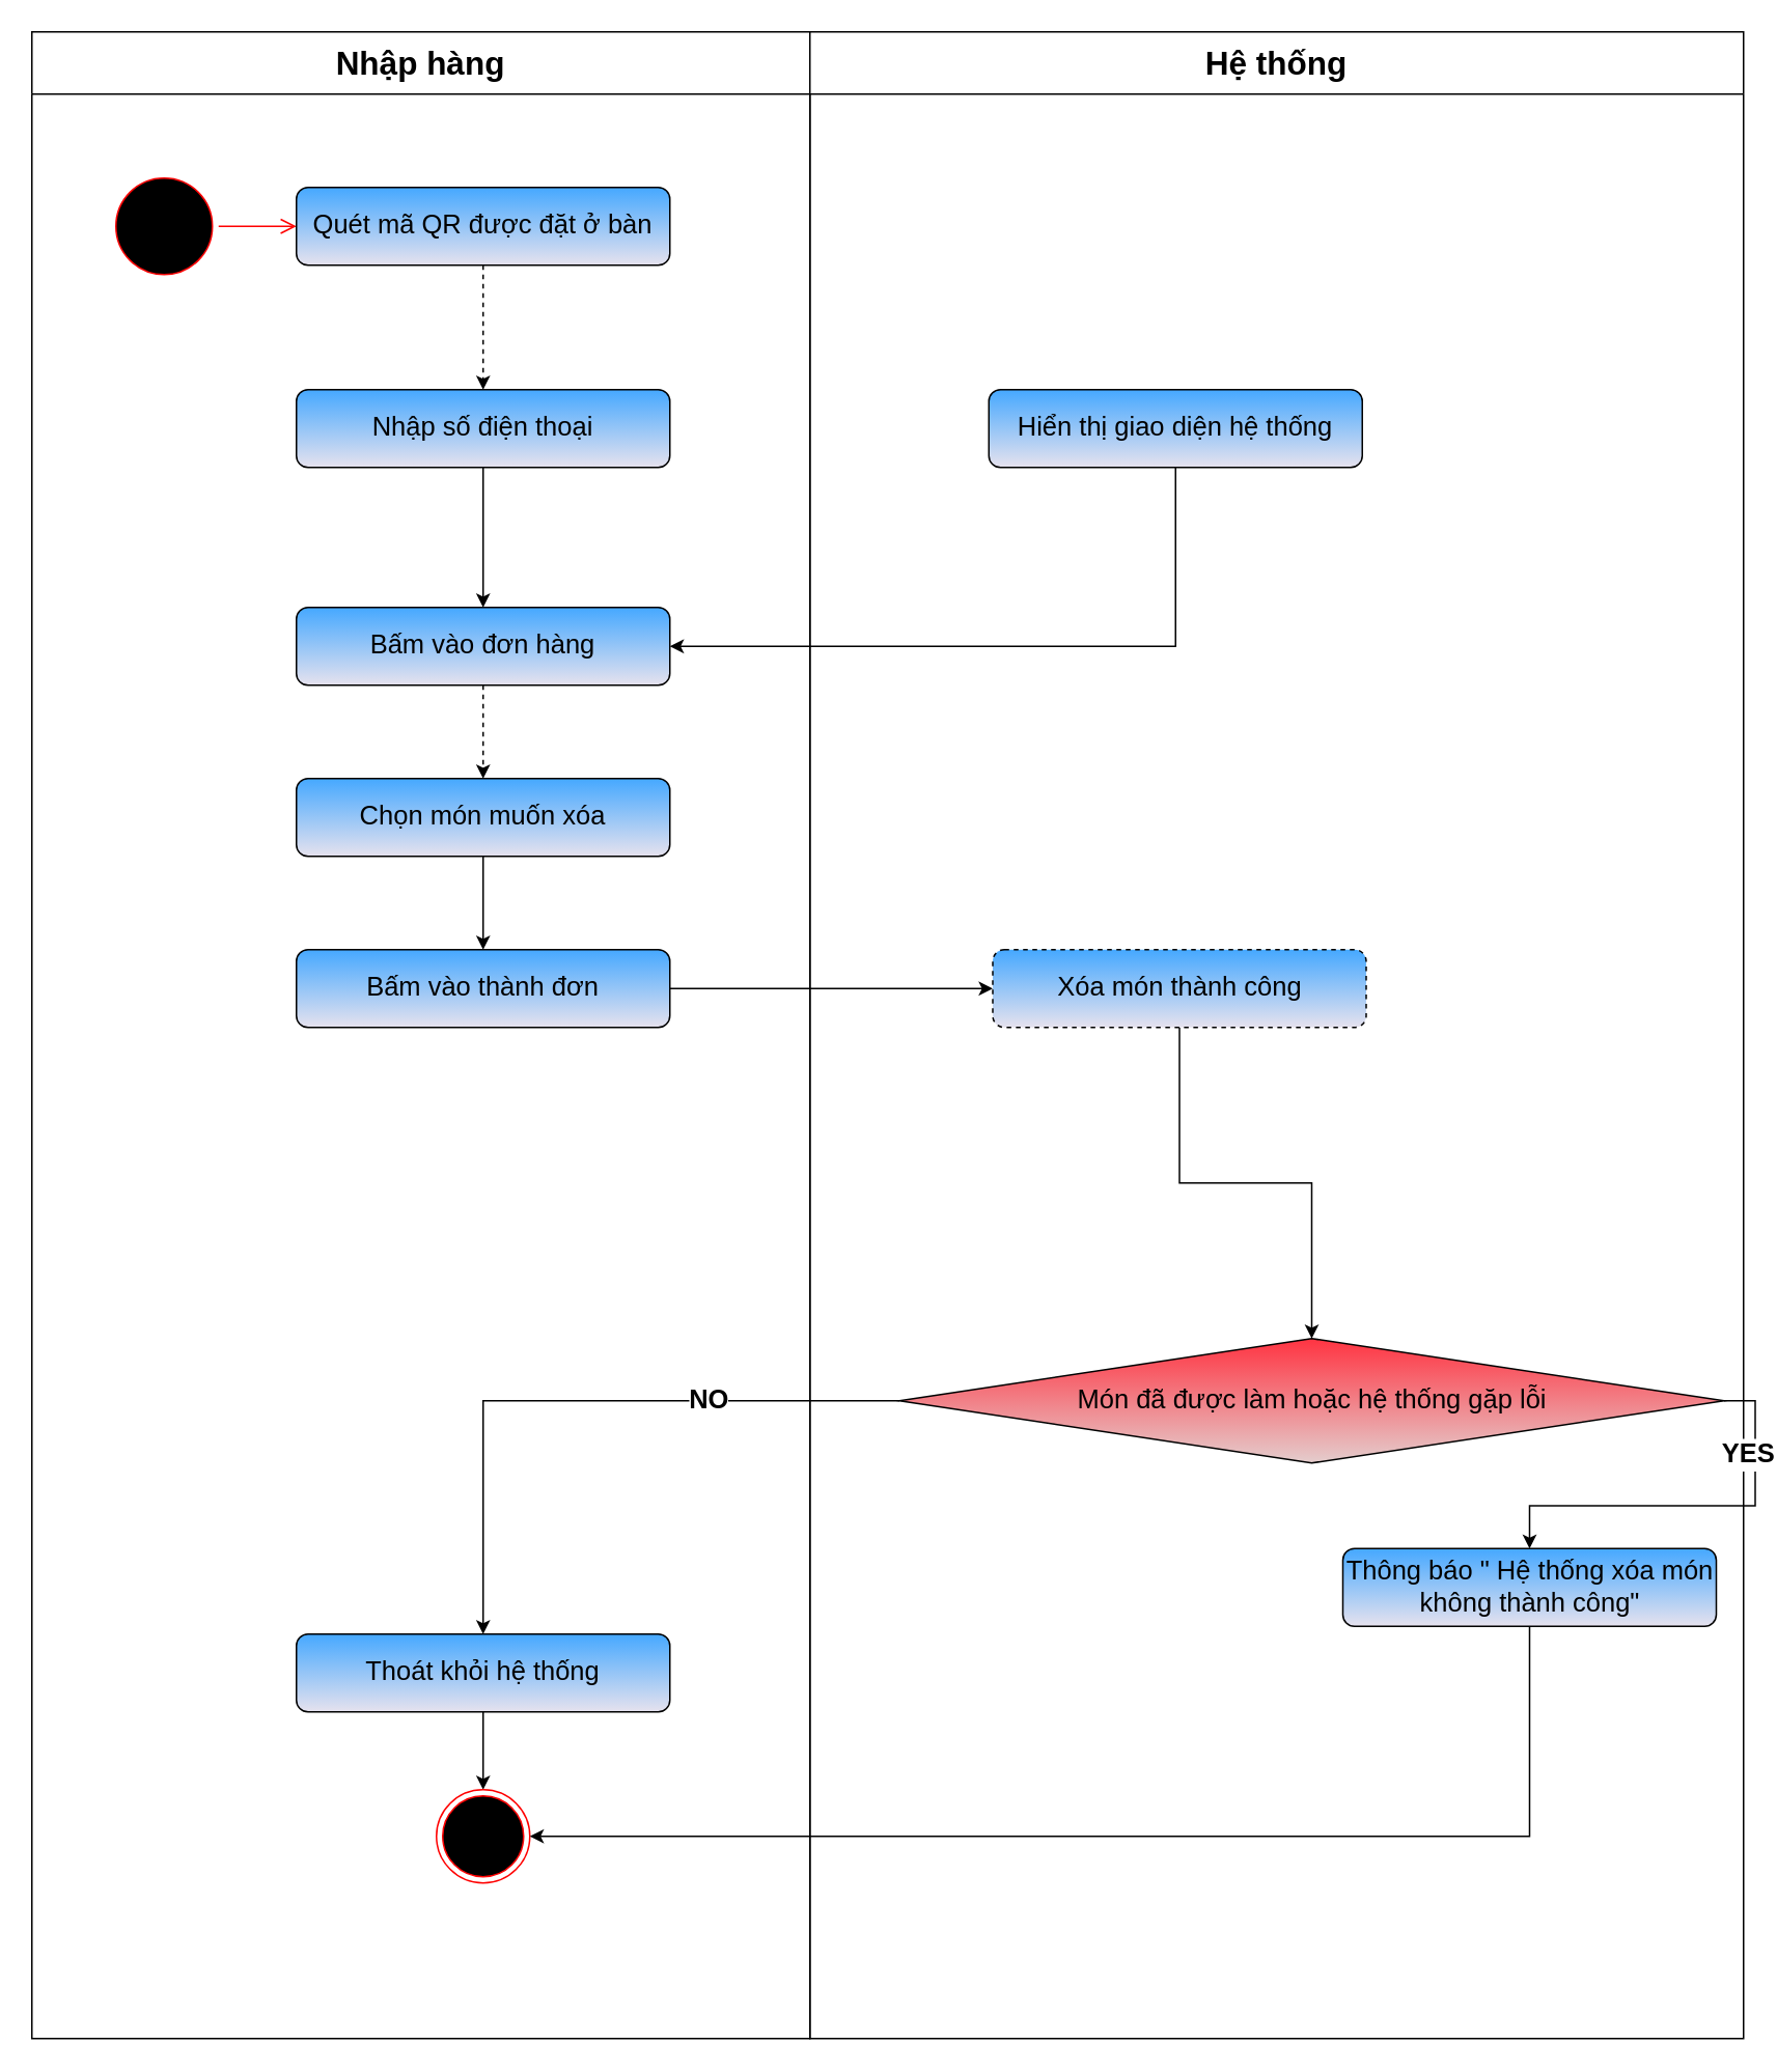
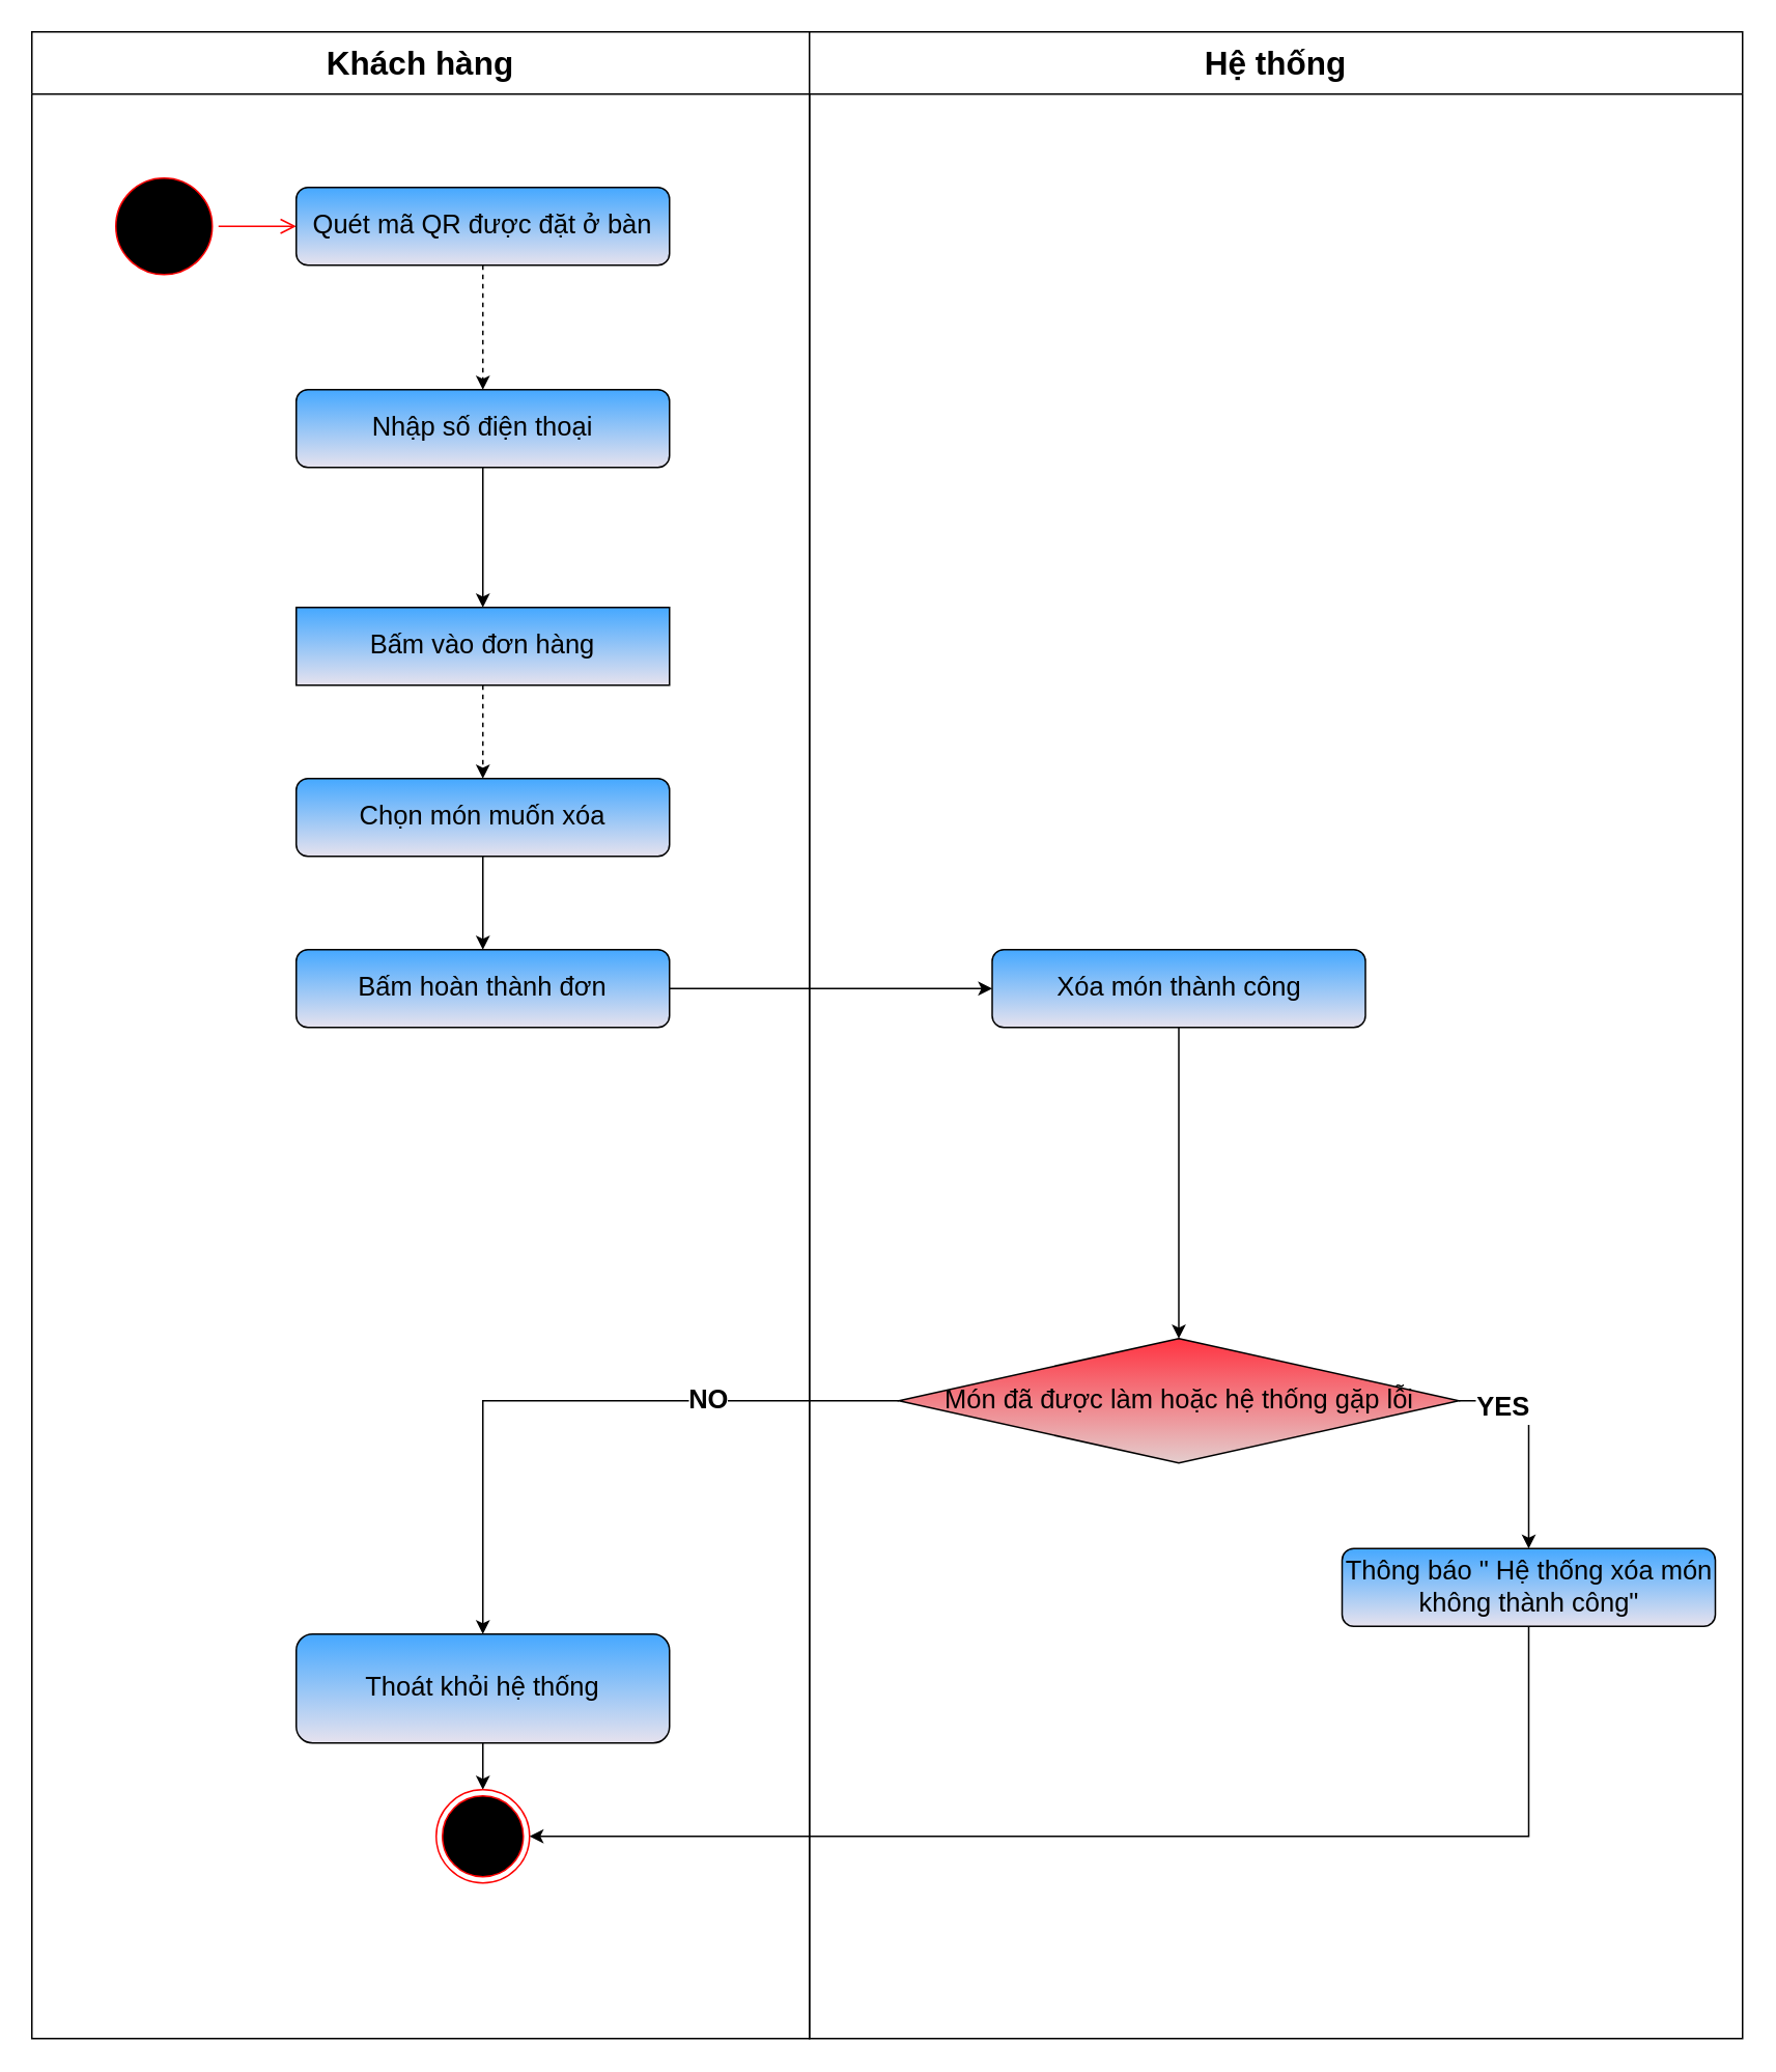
- <mxCell id="2" value="Nhập hàng" style="swimlane;whiteSpace=wrap;html=1;fontSize=21;startSize=40;" parent="1" vertex="1"><mxGeometry x="20" y="20" width="500" height="1290" as="geometry" /></mxCell>
+ <mxCell id="2" value="Khách hàng" style="swimlane;whiteSpace=wrap;html=1;fontSize=21;startSize=40;" parent="1" vertex="1"><mxGeometry x="20" y="20" width="500" height="1290" as="geometry" /></mxCell>
- <mxCell id="17" value="Hiển thị giao diện hệ thống" style="rounded=1;whiteSpace=wrap;html=1;fontSize=17;fillColor=#45A8FF;gradientColor=#E6E2EE;" parent="16" vertex="1"><mxGeometry x="115" y="230" width="240" height="50" as="geometry" /></mxCell>
- <mxCell id="9" value="Bấm vào đơn hàng" style="rounded=1;whiteSpace=wrap;html=1;fontSize=17;fillColor=#45A8FF;gradientColor=#E6E2EE;" parent="2" vertex="1"><mxGeometry x="170" y="370" width="240" height="50" as="geometry" /></mxCell>
+ <mxCell id="9" value="Bấm vào đơn hàng" style="whiteSpace=wrap;html=1;fontSize=17;fillColor=#45A8FF;gradientColor=#E6E2EE;rounded=0;" parent="2" vertex="1"><mxGeometry x="170" y="370" width="240" height="50" as="geometry" /></mxCell>
- <mxCell id="22" style="edgeStyle=orthogonalEdgeStyle;rounded=0;orthogonalLoop=1;jettySize=auto;html=1;entryX=1;entryY=0.5;entryDx=0;entryDy=0;exitX=0.5;exitY=1;exitDx=0;exitDy=0;" parent="1" source="17" target="9" edge="1"><mxGeometry relative="1" as="geometry" /></mxCell>
- <mxCell id="12" value="Bấm vào thành đơn" style="rounded=1;whiteSpace=wrap;html=1;fontSize=17;fillColor=#45A8FF;gradientColor=#E6E2EE;" parent="2" vertex="1"><mxGeometry x="170" y="590" width="240" height="50" as="geometry" /></mxCell>
+ <mxCell id="12" value="Bấm hoàn thành đơn" style="rounded=1;whiteSpace=wrap;html=1;fontSize=17;fillColor=#45A8FF;gradientColor=#E6E2EE;" parent="2" vertex="1"><mxGeometry x="170" y="590" width="240" height="50" as="geometry" /></mxCell>
- <mxCell id="20" value="Xóa món thành công" style="rounded=1;whiteSpace=wrap;html=1;fontSize=17;fillColor=#45A8FF;gradientColor=#E6E2EE;dashed=1;" parent="16" vertex="1"><mxGeometry x="117.5" y="590" width="240" height="50" as="geometry" /></mxCell>
+ <mxCell id="20" value="Xóa món thành công" style="rounded=1;whiteSpace=wrap;html=1;fontSize=17;fillColor=#45A8FF;gradientColor=#E6E2EE;" parent="16" vertex="1"><mxGeometry x="117.5" y="590" width="240" height="50" as="geometry" /></mxCell>
- <mxCell id="18" value="Món đã được làm hoặc hệ thống gặp lỗi" style="rhombus;whiteSpace=wrap;html=1;fontSize=17;fillStyle=hatch;fillColor=#FF3341;gradientColor=#e4cdcd;gradientDirection=south;" parent="16" vertex="1"><mxGeometry x="57.5" y="840" width="530" height="80" as="geometry" /></mxCell>
+ <mxCell id="18" value="Món đã được làm hoặc hệ thống gặp lỗi" style="rhombus;whiteSpace=wrap;html=1;fontSize=17;fillStyle=hatch;fillColor=#FF3341;gradientColor=#e4cdcd;gradientDirection=south;" parent="16" vertex="1"><mxGeometry x="57.5" y="840" width="360" height="80" as="geometry" /></mxCell>
- <mxCell id="13" value="Thoát khỏi hệ thống" style="rounded=1;whiteSpace=wrap;html=1;fontSize=17;fillColor=#45A8FF;gradientColor=#E6E2EE;" parent="2" vertex="1"><mxGeometry x="170" y="1030" width="240" height="50" as="geometry" /></mxCell>
+ <mxCell id="13" value="Thoát khỏi hệ thống" style="rounded=1;whiteSpace=wrap;html=1;fontSize=17;fillColor=#45A8FF;gradientColor=#E6E2EE;" parent="2" vertex="1"><mxGeometry x="170" y="1030" width="240" height="70" as="geometry" /></mxCell>
